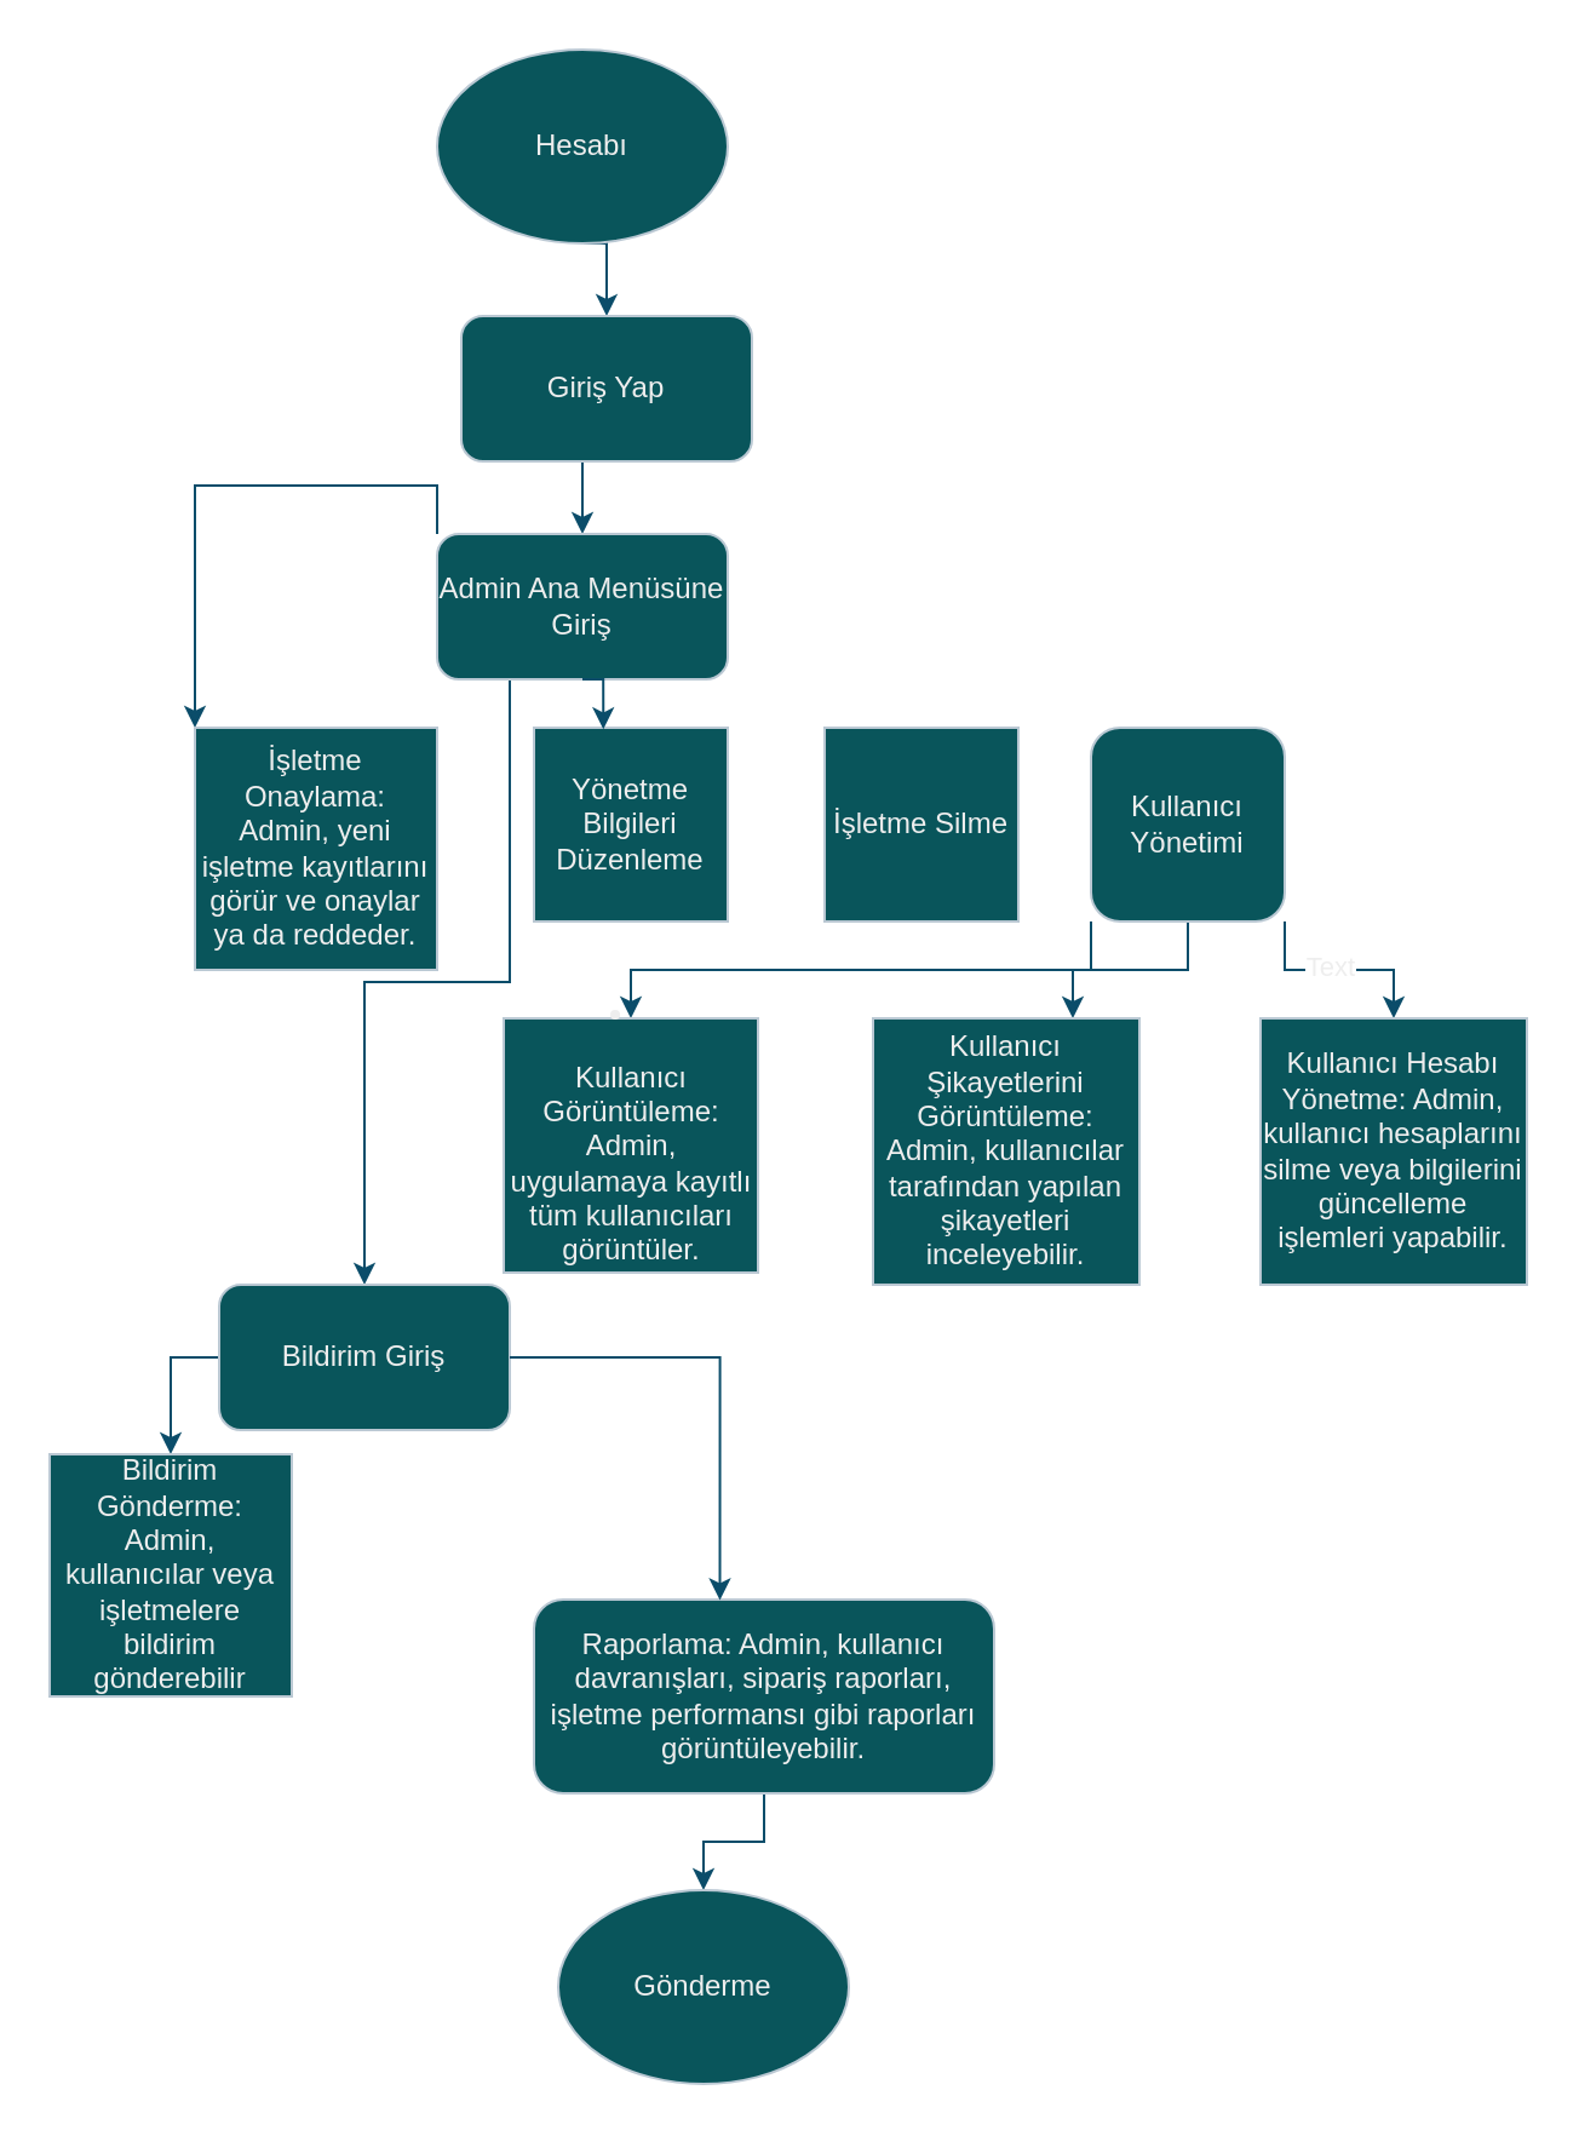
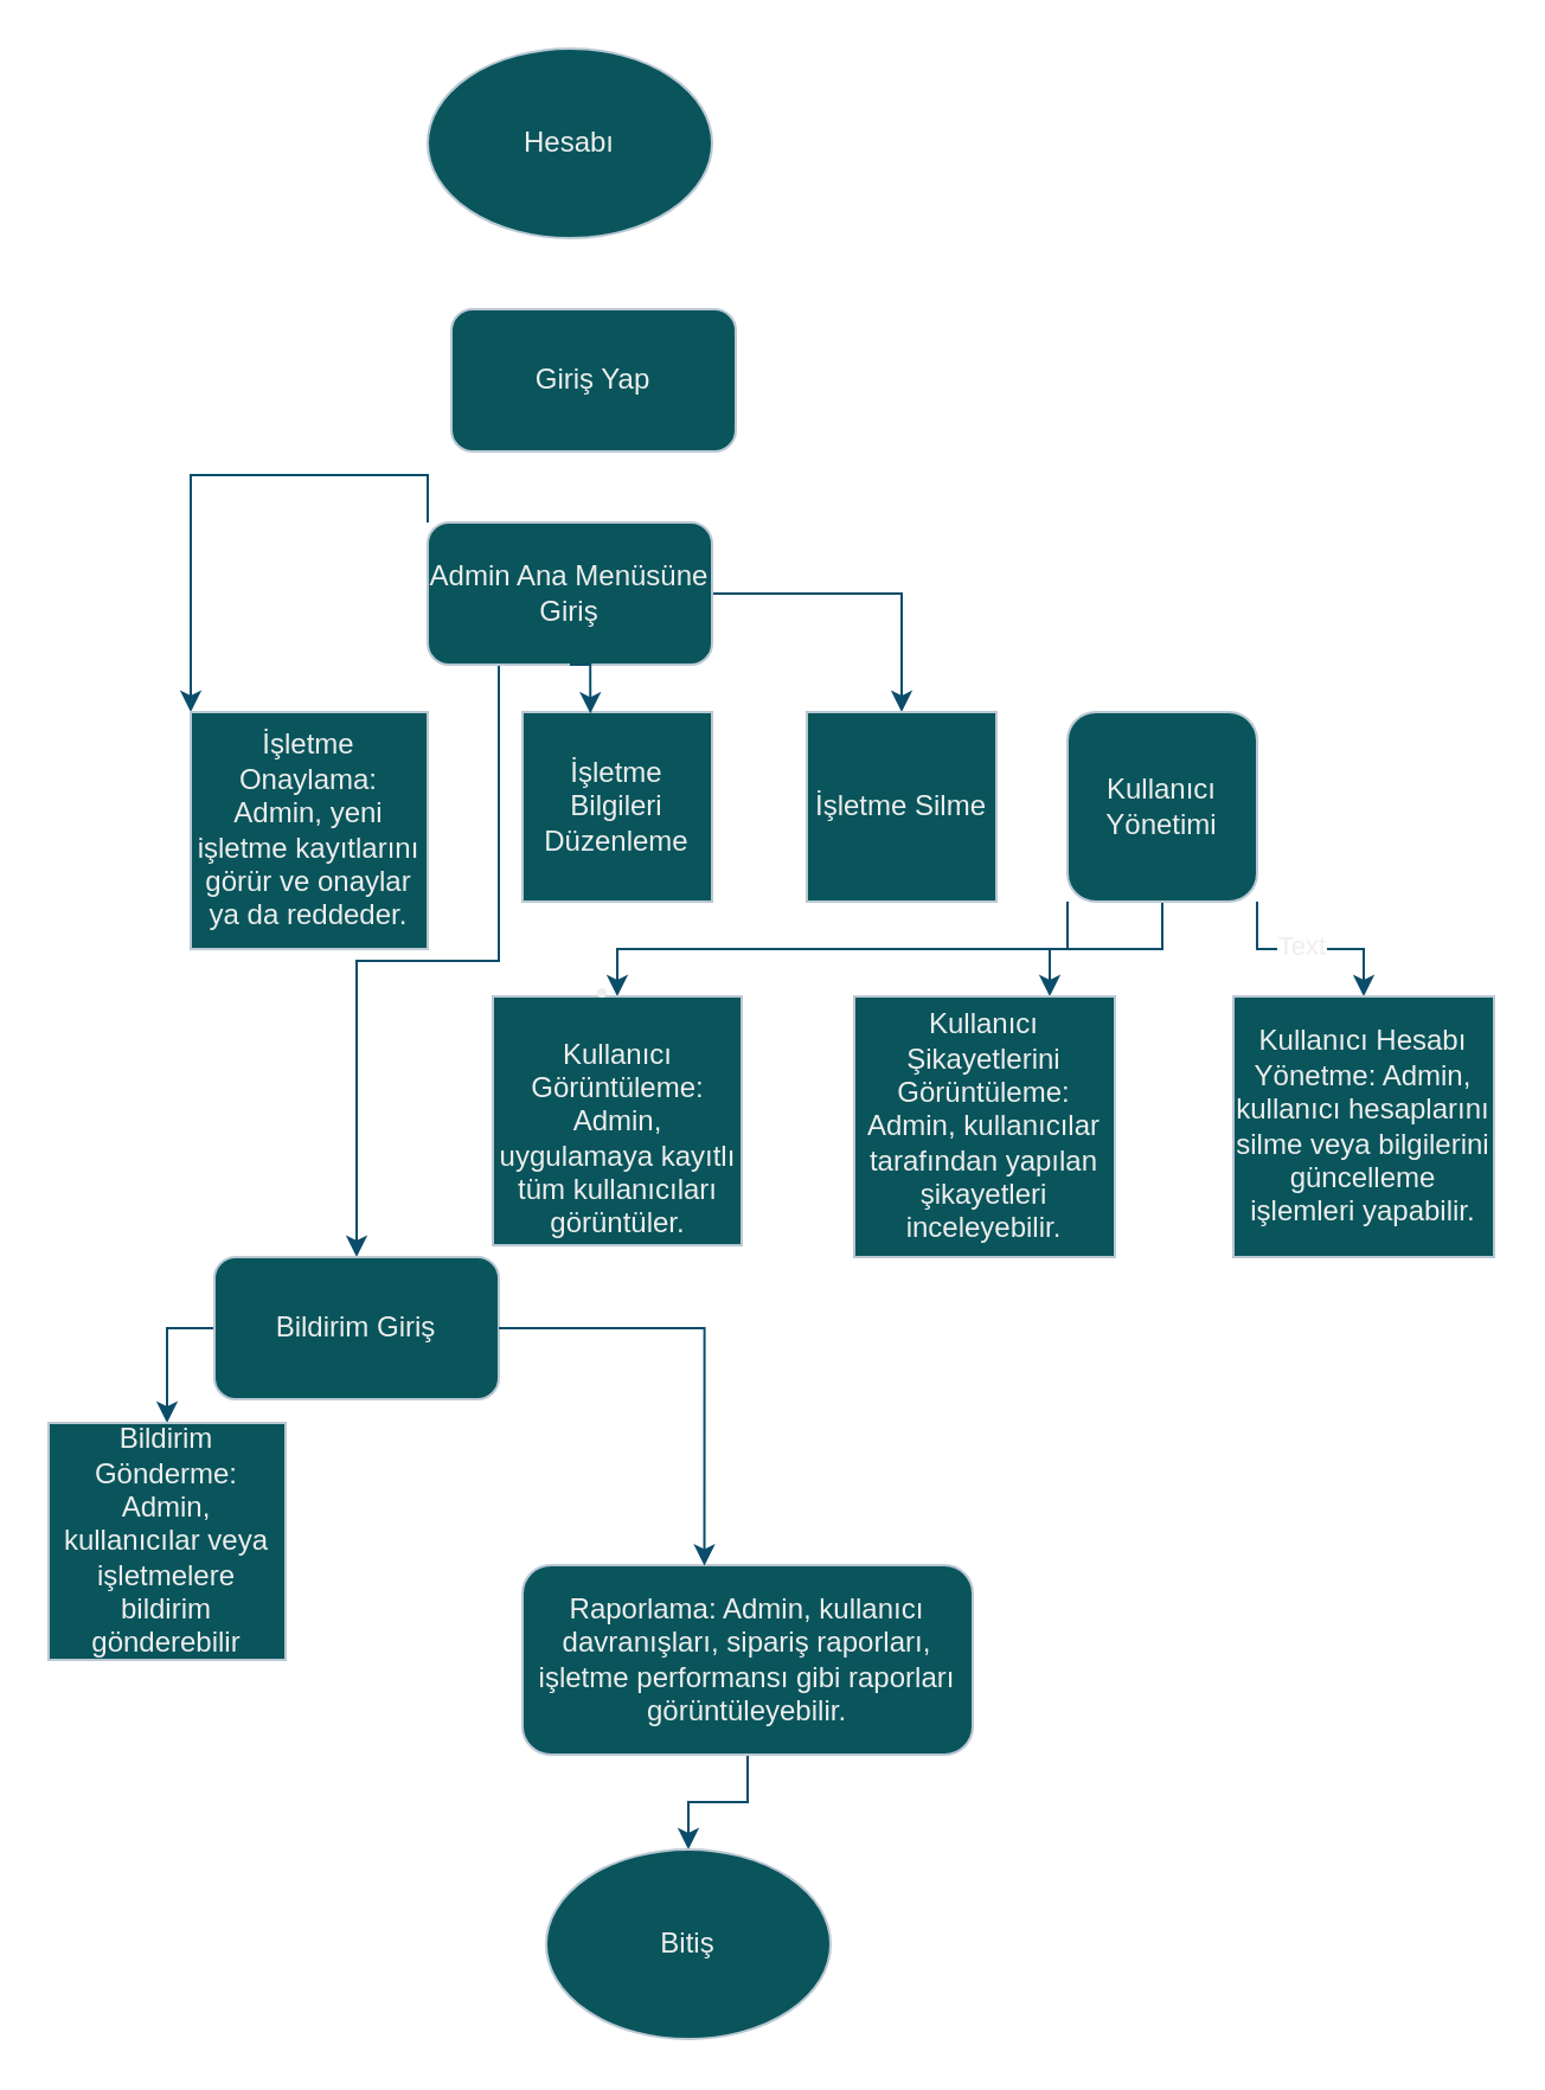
- <mxCell id="2" style="edgeStyle=orthogonalEdgeStyle;rounded=0;orthogonalLoop=1;jettySize=auto;html=1;exitX=0.5;exitY=1;exitDx=0;exitDy=0;entryX=0.5;entryY=0;entryDx=0;entryDy=0;labelBackgroundColor=none;strokeColor=#0B4D6A;fontColor=default;" edge="1" parent="1" source="3" target="5"><mxGeometry relative="1" as="geometry" /></mxCell>
- <mxCell id="4" style="edgeStyle=orthogonalEdgeStyle;rounded=0;orthogonalLoop=1;jettySize=auto;html=1;exitX=0.5;exitY=1;exitDx=0;exitDy=0;entryX=0.5;entryY=0;entryDx=0;entryDy=0;labelBackgroundColor=none;strokeColor=#0B4D6A;fontColor=default;" edge="1" parent="1" source="5" target="9"><mxGeometry relative="1" as="geometry" /></mxCell>
+ <mxCell id="7" style="edgeStyle=orthogonalEdgeStyle;rounded=0;orthogonalLoop=1;jettySize=auto;html=1;exitX=1;exitY=0.5;exitDx=0;exitDy=0;entryX=0.5;entryY=0;entryDx=0;entryDy=0;labelBackgroundColor=none;strokeColor=#0B4D6A;fontColor=default;" edge="1" parent="1" source="9" target="12"><mxGeometry relative="1" as="geometry" /></mxCell>
- <mxCell id="10" value="Yönetme Bilgileri Düzenleme" style="whiteSpace=wrap;html=1;aspect=fixed;labelBackgroundColor=none;fillColor=#09555B;strokeColor=#BAC8D3;fontColor=#EEEEEE;" vertex="1" parent="1"><mxGeometry x="220" y="300" width="80" height="80" as="geometry" /></mxCell>
+ <mxCell id="10" value="İşletme Bilgileri Düzenleme" style="whiteSpace=wrap;html=1;aspect=fixed;labelBackgroundColor=none;fillColor=#09555B;strokeColor=#BAC8D3;fontColor=#EEEEEE;" vertex="1" parent="1"><mxGeometry x="220" y="300" width="80" height="80" as="geometry" /></mxCell>
- <mxCell id="28" value="Gönderme" style="ellipse;whiteSpace=wrap;html=1;labelBackgroundColor=none;fillColor=#09555B;strokeColor=#BAC8D3;fontColor=#EEEEEE;" vertex="1" parent="1"><mxGeometry x="230" y="780" width="120" height="80" as="geometry" /></mxCell>
+ <mxCell id="28" value="Bitiş" style="ellipse;whiteSpace=wrap;html=1;labelBackgroundColor=none;fillColor=#09555B;strokeColor=#BAC8D3;fontColor=#EEEEEE;" vertex="1" parent="1"><mxGeometry x="230" y="780" width="120" height="80" as="geometry" /></mxCell>
